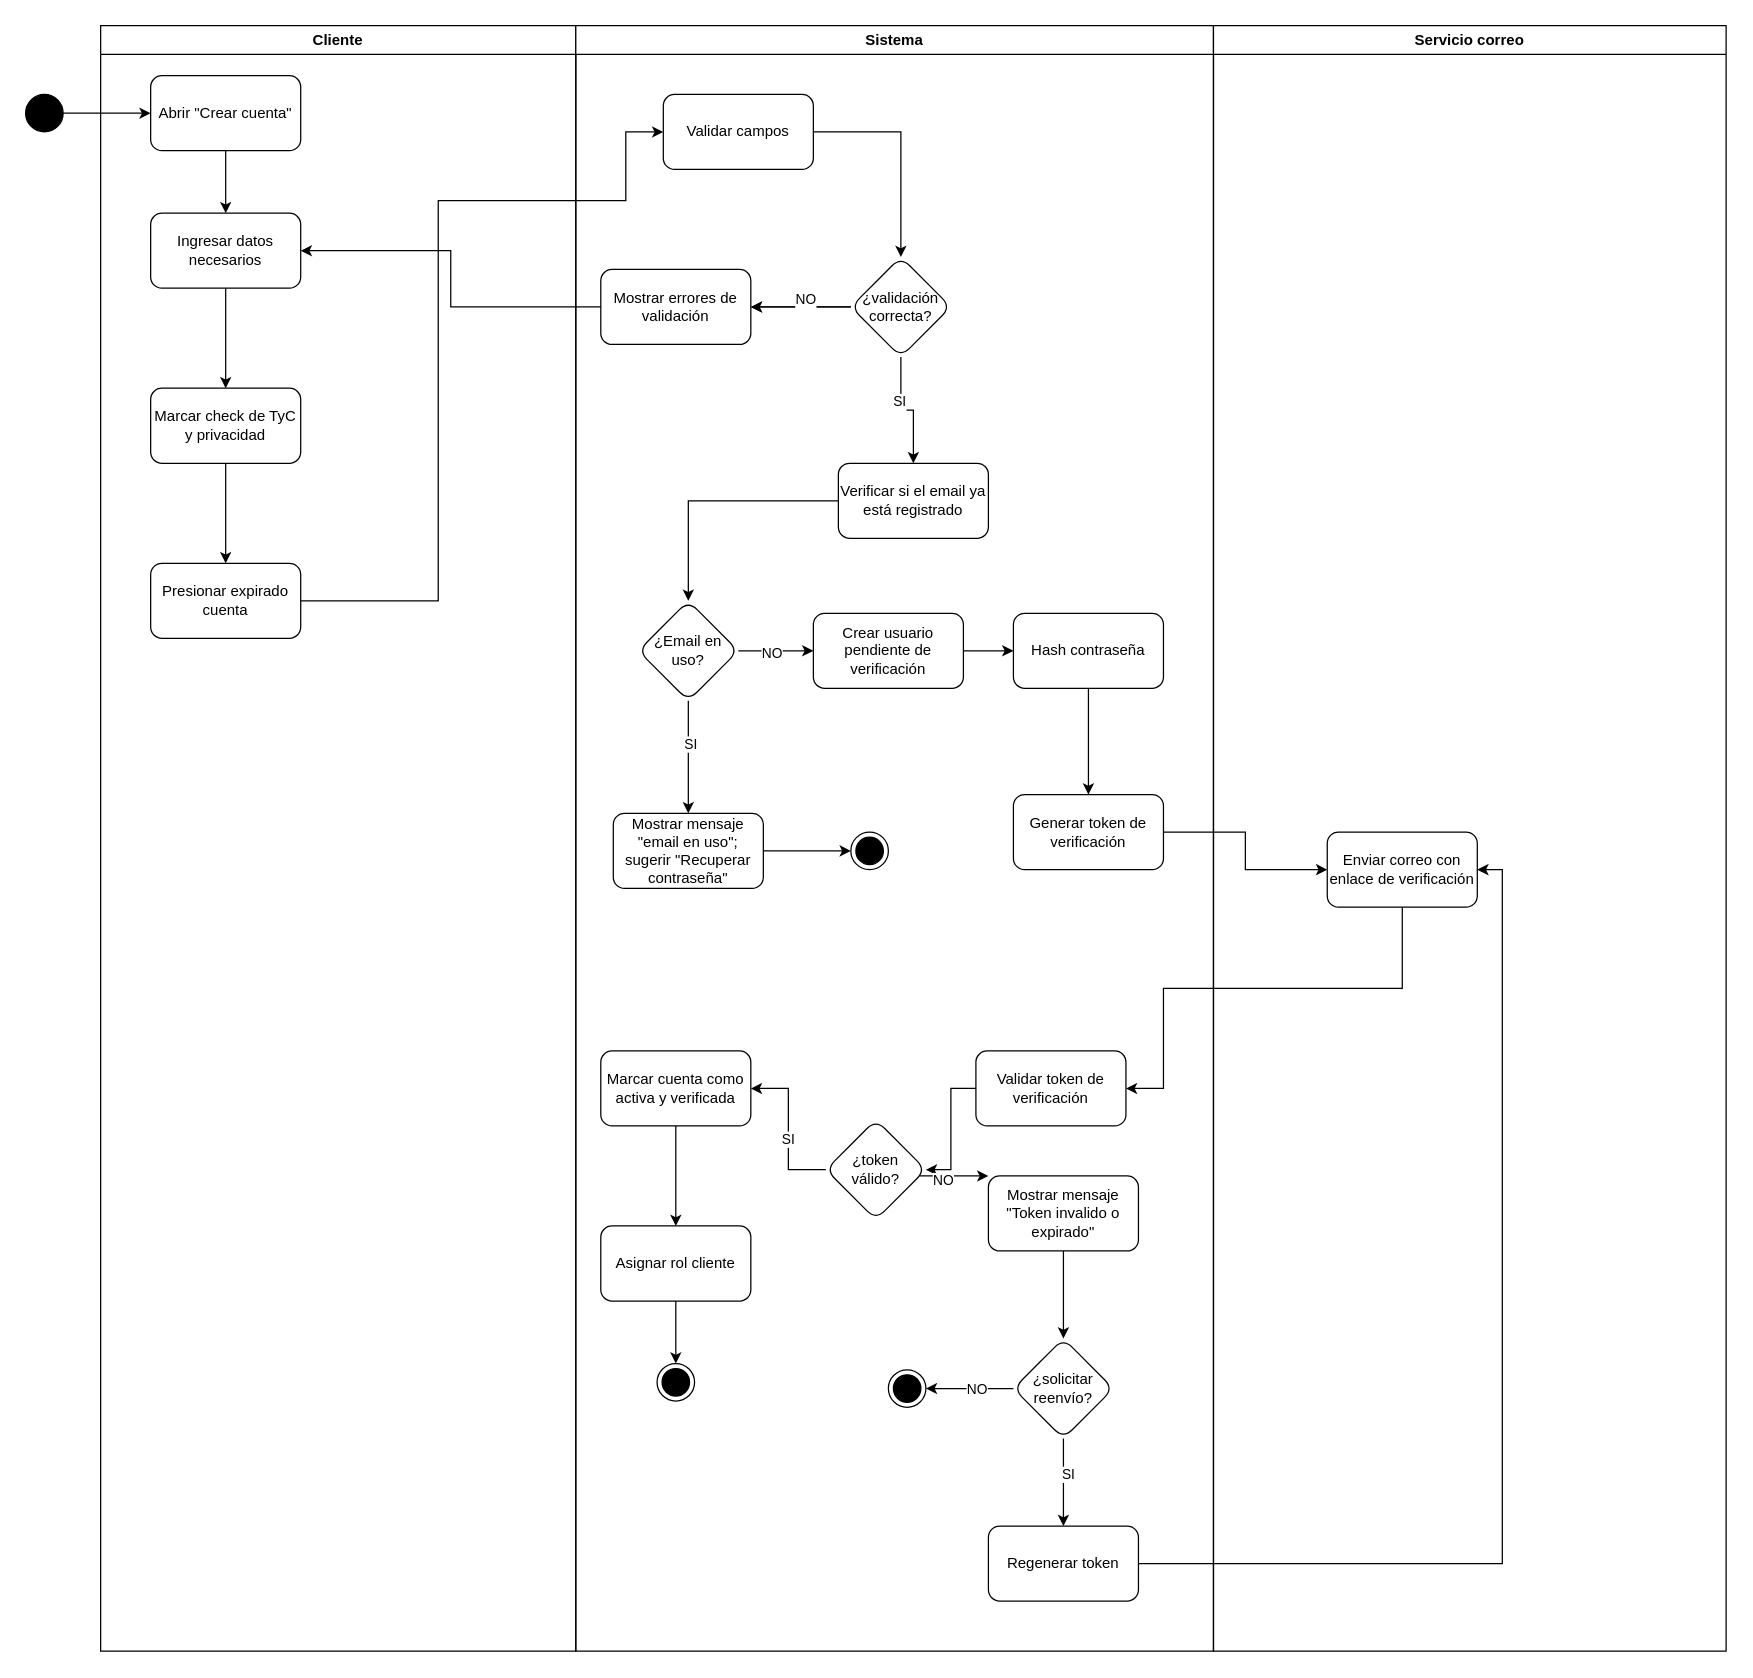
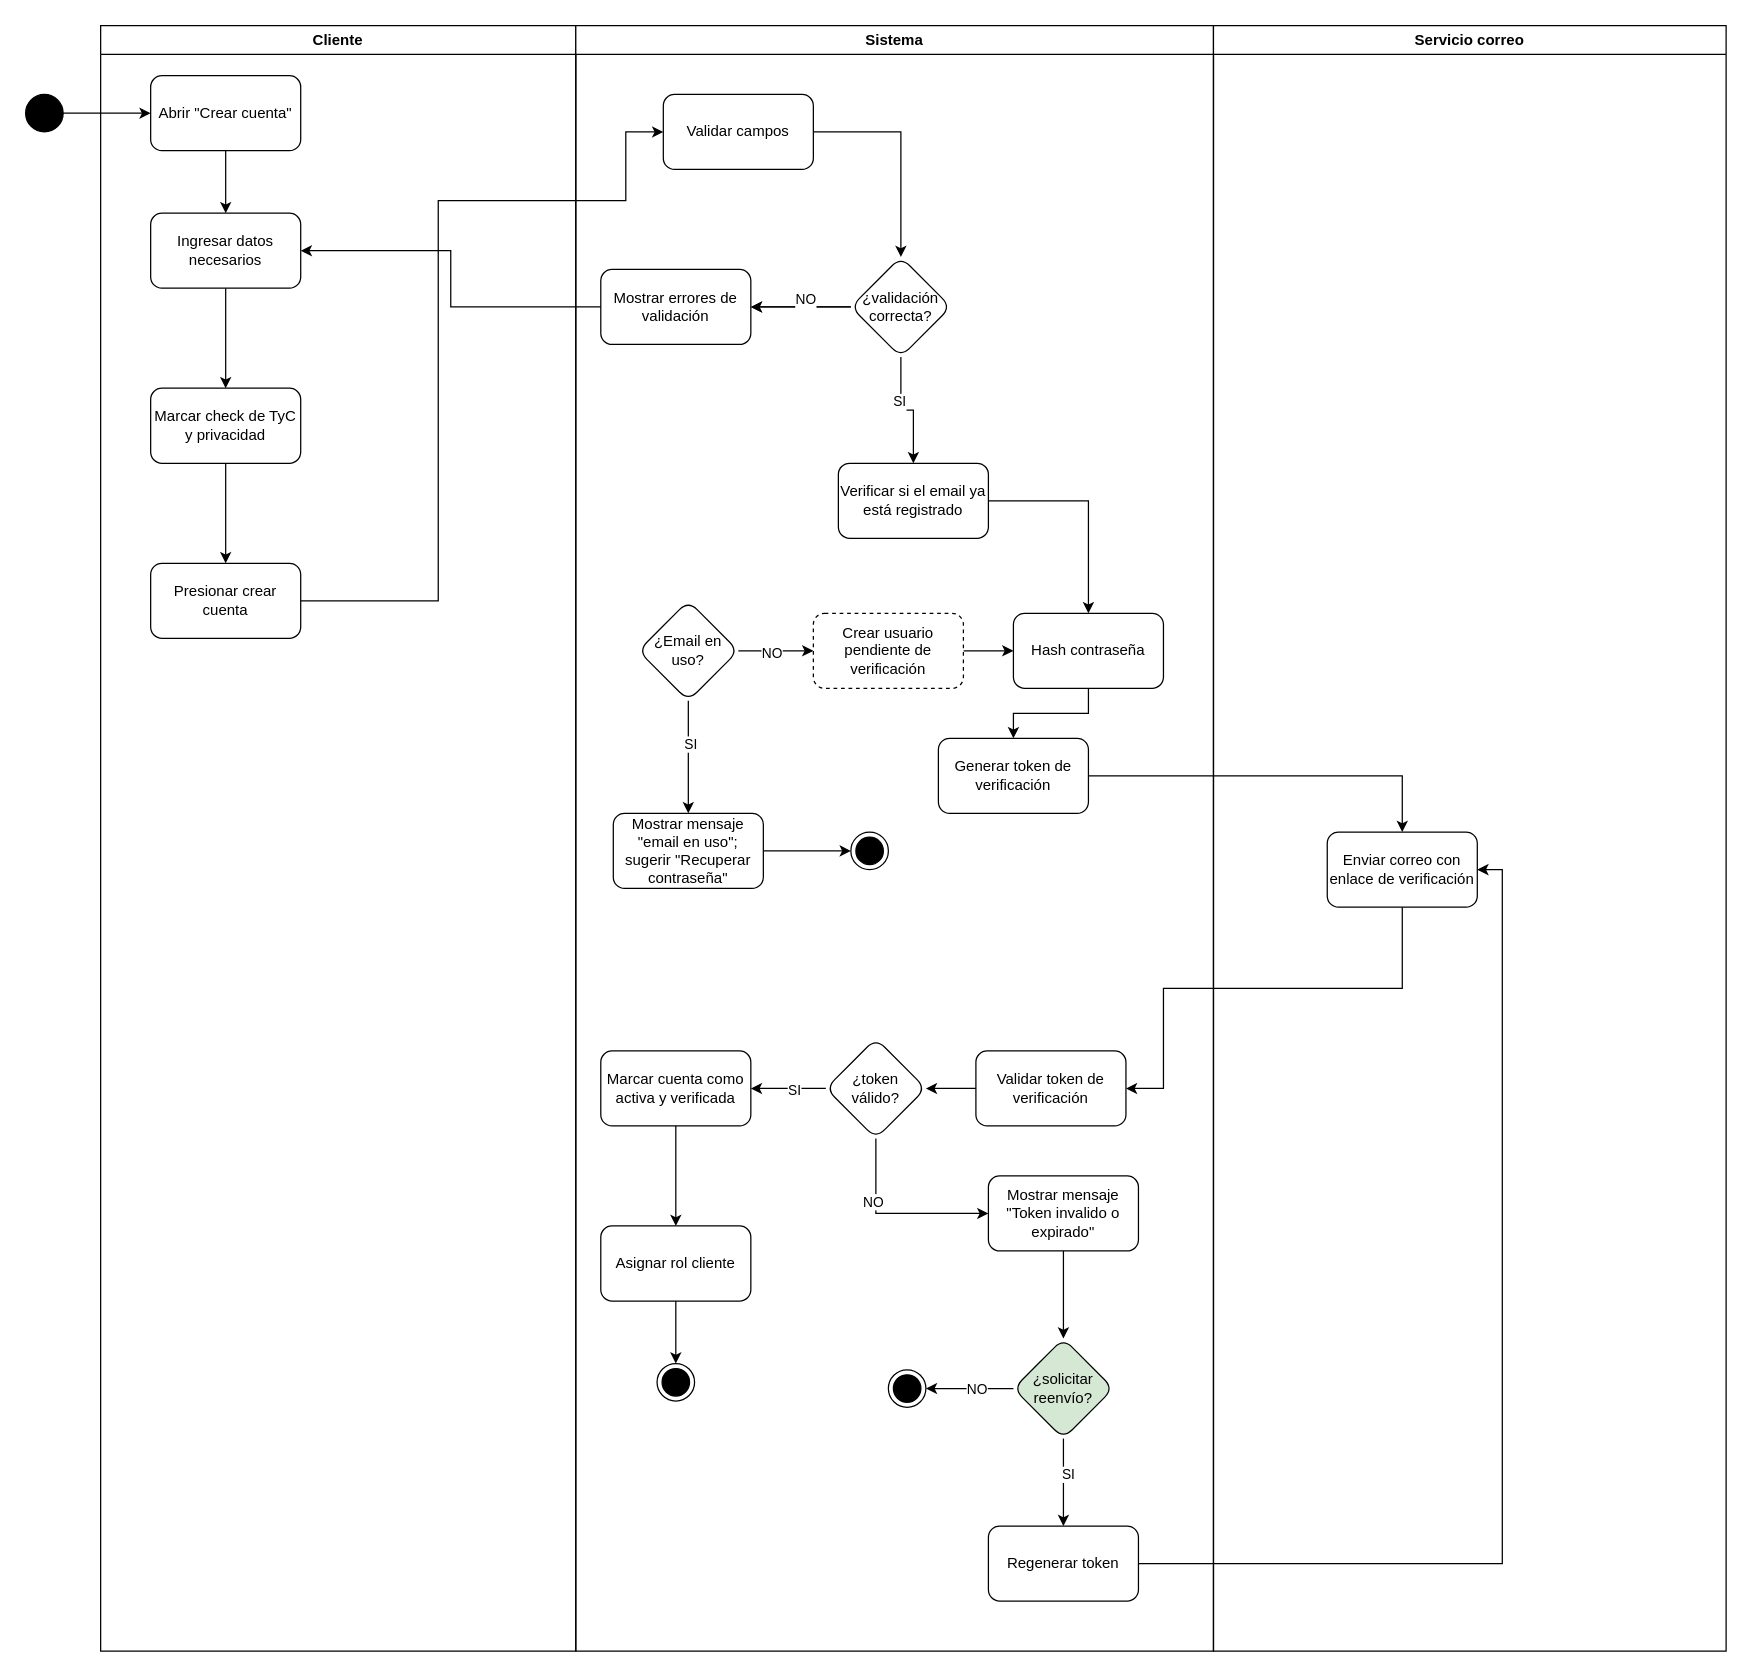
- <mxCell id="20" value="" style="edgeStyle=orthogonalEdgeStyle;rounded=0;orthogonalLoop=1;jettySize=auto;html=1;" parent="10" source="21" target="26" edge="1"><mxGeometry relative="1" as="geometry" /></mxCell>
+ <mxCell id="20" value="" style="edgeStyle=orthogonalEdgeStyle;rounded=0;orthogonalLoop=1;jettySize=auto;html=1;" parent="10" source="21" target="33" edge="1"><mxGeometry relative="1" as="geometry" /></mxCell>
- <mxCell id="9" value="Presionar expirado cuenta" style="whiteSpace=wrap;html=1;rounded=1;" parent="2" vertex="1"><mxGeometry x="40" y="430" width="120" height="60" as="geometry" /></mxCell>
+ <mxCell id="9" value="Presionar crear cuenta" style="whiteSpace=wrap;html=1;rounded=1;" parent="2" vertex="1"><mxGeometry x="40" y="430" width="120" height="60" as="geometry" /></mxCell>
- <mxCell id="31" value="Crear usuario pendiente de verificación" style="whiteSpace=wrap;html=1;rounded=1;" parent="10" vertex="1"><mxGeometry x="190" y="470" width="120" height="60" as="geometry" /></mxCell>
+ <mxCell id="31" value="Crear usuario pendiente de verificación" style="whiteSpace=wrap;html=1;rounded=1;dashed=1;" parent="10" vertex="1"><mxGeometry x="190" y="470" width="120" height="60" as="geometry" /></mxCell>
- <mxCell id="34" value="Generar token de verificación" style="whiteSpace=wrap;html=1;rounded=1;" parent="10" vertex="1"><mxGeometry x="350" y="615" width="120" height="60" as="geometry" /></mxCell>
+ <mxCell id="34" value="Generar token de verificación" style="whiteSpace=wrap;html=1;rounded=1;" parent="10" vertex="1"><mxGeometry x="290" y="570" width="120" height="60" as="geometry" /></mxCell>
- <mxCell id="41" value="¿token válido?" style="rhombus;whiteSpace=wrap;html=1;rounded=1;" parent="10" vertex="1"><mxGeometry x="200" y="875" width="80" height="80" as="geometry" /></mxCell>
+ <mxCell id="41" value="¿token válido?" style="rhombus;whiteSpace=wrap;html=1;rounded=1;" parent="10" vertex="1"><mxGeometry x="200" y="810" width="80" height="80" as="geometry" /></mxCell>
- <mxCell id="53" value="¿solicitar reenvío?" style="rhombus;whiteSpace=wrap;html=1;rounded=1;" parent="10" vertex="1"><mxGeometry x="350" y="1050" width="80" height="80" as="geometry" /></mxCell>
+ <mxCell id="53" value="¿solicitar reenvío?" style="rhombus;whiteSpace=wrap;html=1;rounded=1;fillColor=#d5e8d4;" parent="10" vertex="1"><mxGeometry x="350" y="1050" width="80" height="80" as="geometry" /></mxCell>
